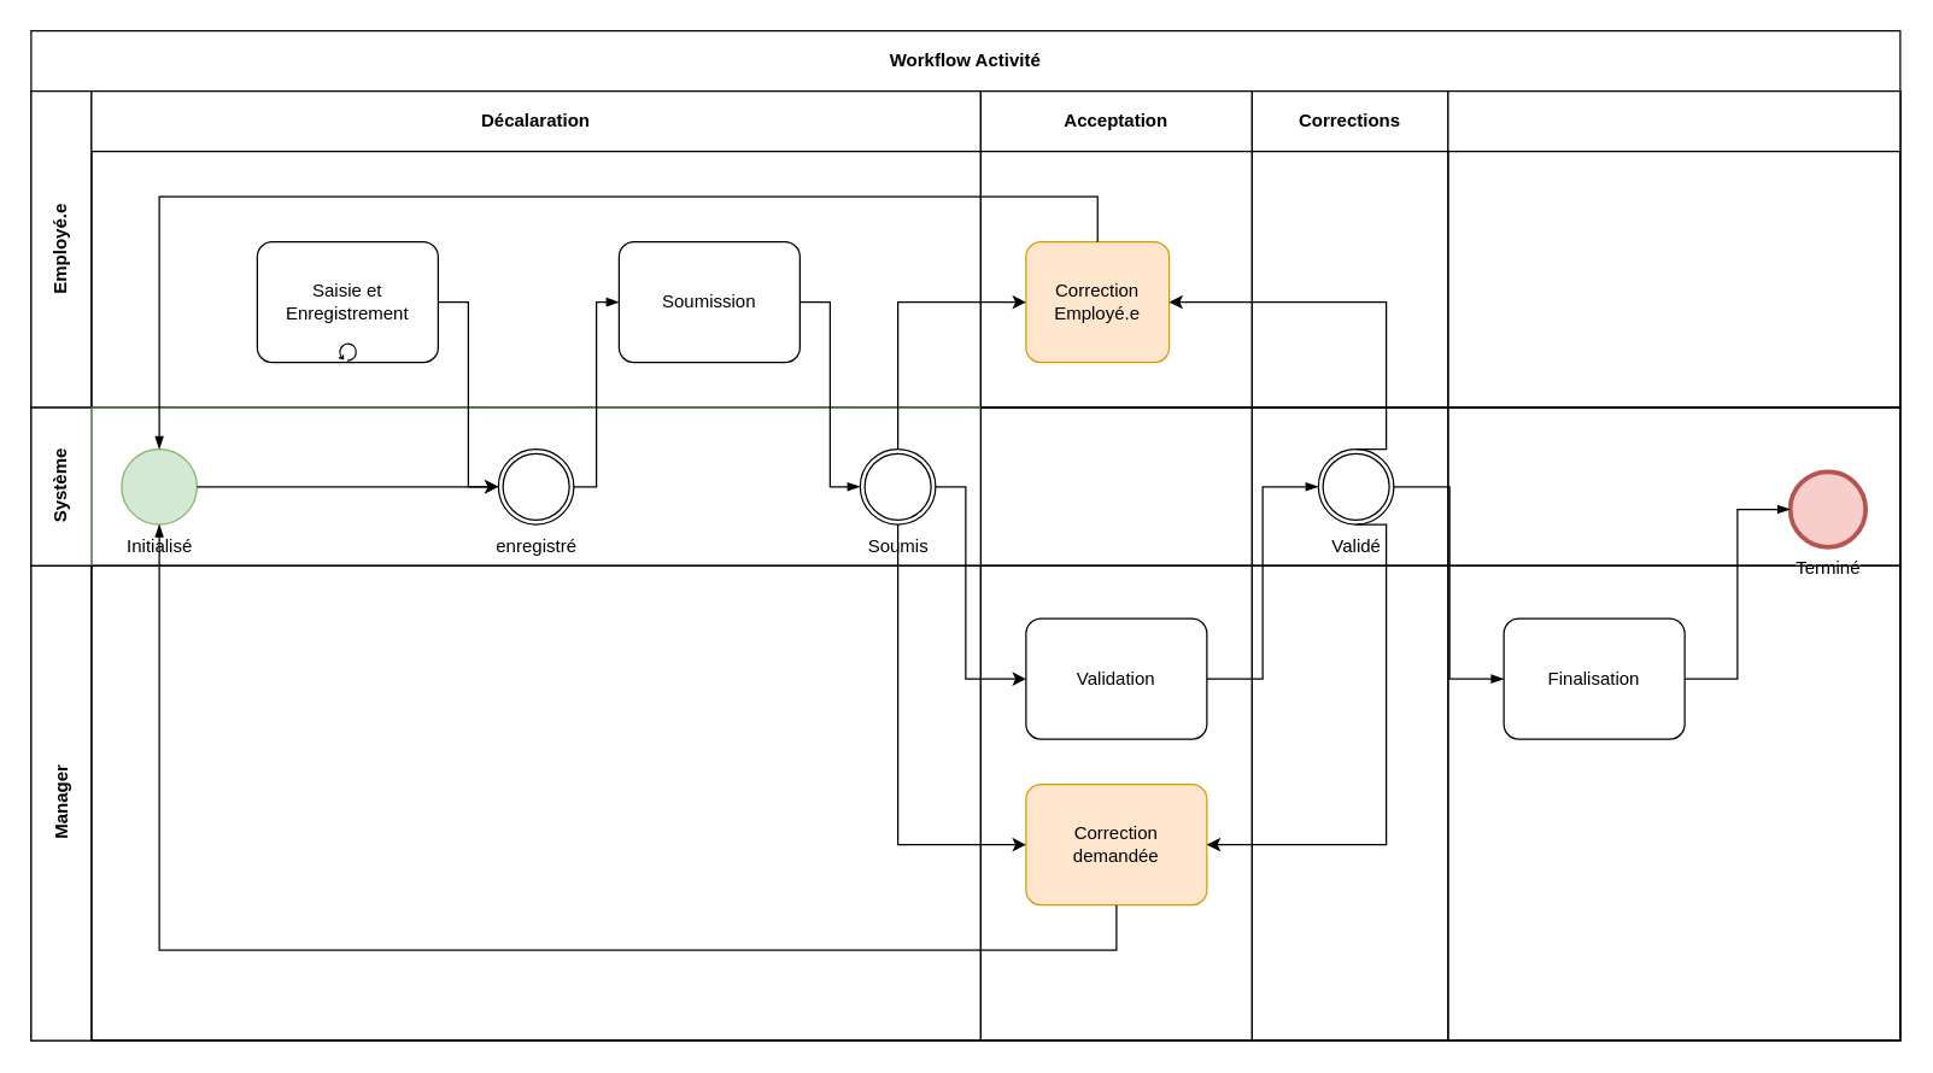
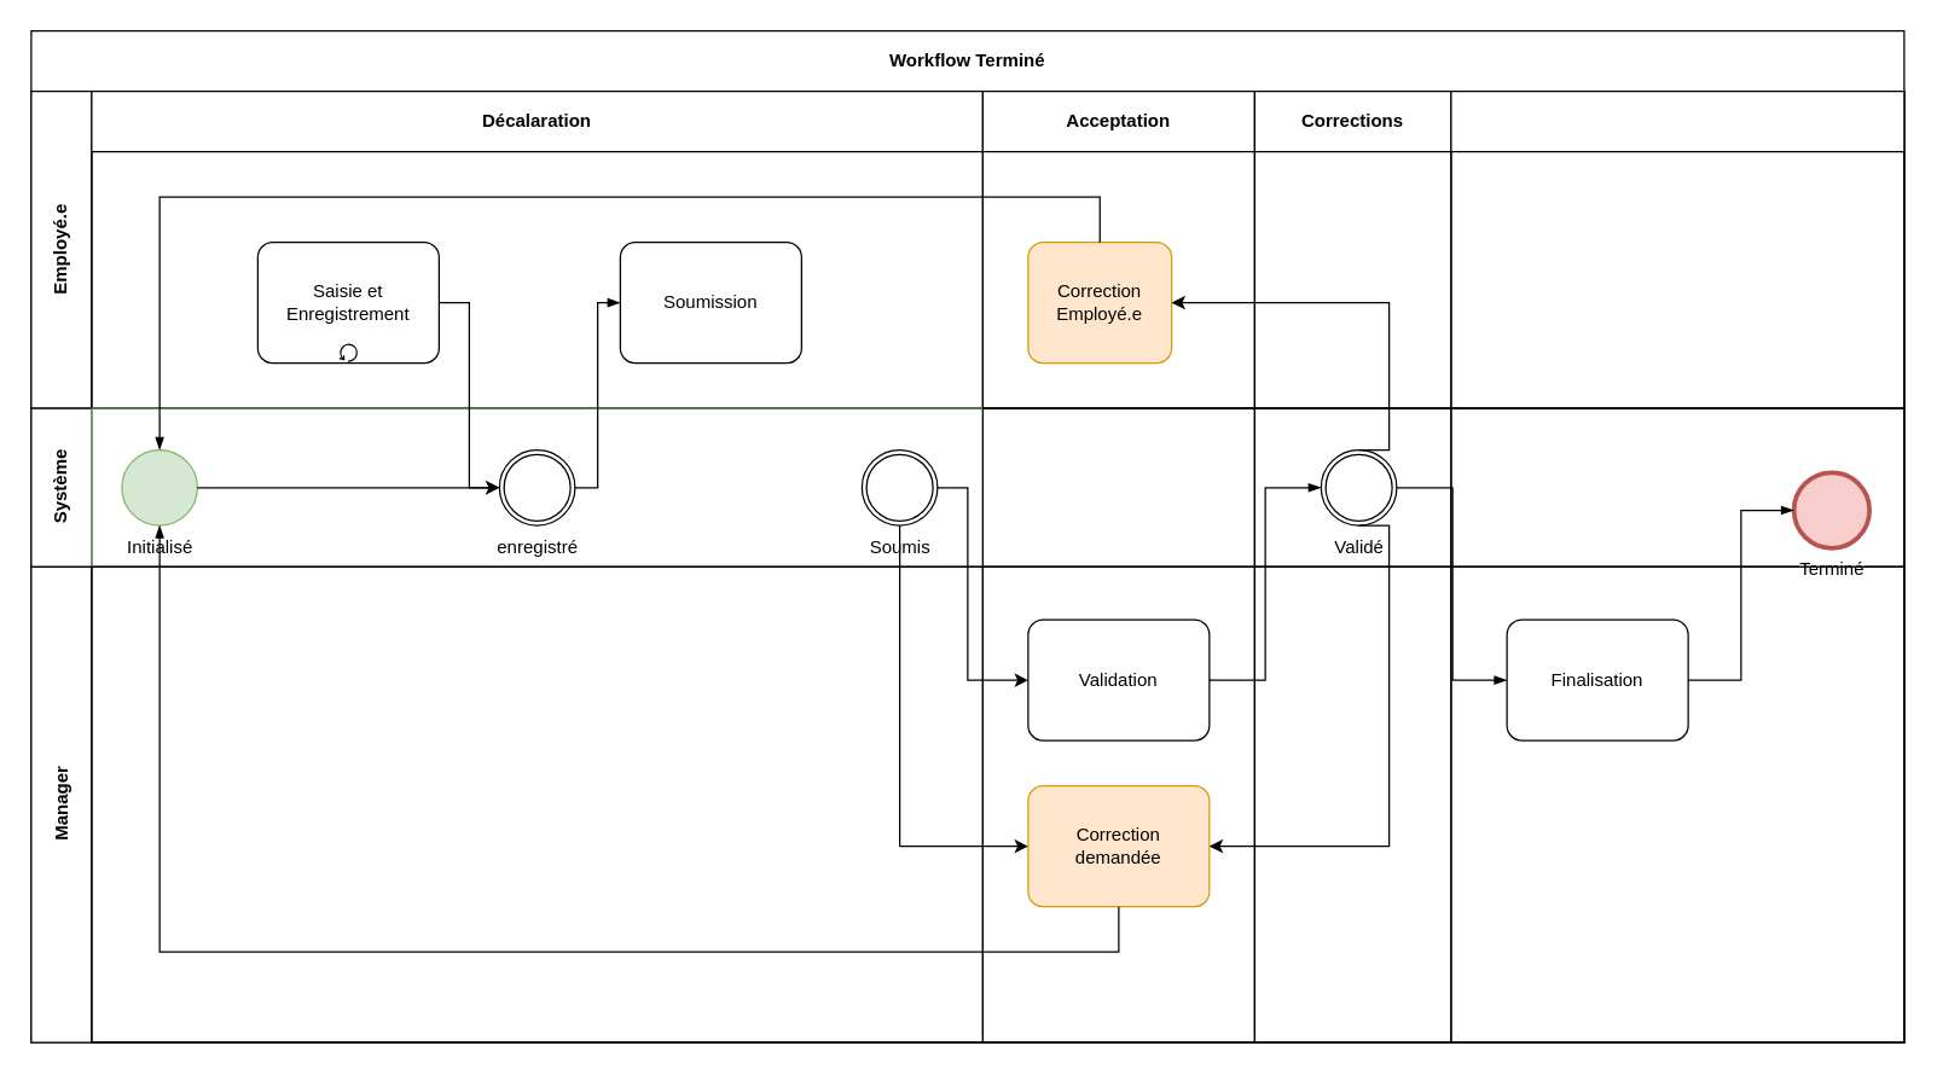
- <mxCell id="2" value="Workflow Activité" style="shape=table;childLayout=tableLayout;rowLines=0;columnLines=0;startSize=40;html=1;whiteSpace=wrap;collapsible=0;recursiveResize=0;expand=0;pointerEvents=0;fontStyle=1;align=center;" parent="1" vertex="1"><mxGeometry x="20" y="20" width="1240" height="670" as="geometry" /></mxCell>
+ <mxCell id="2" value="Workflow Terminé" style="shape=table;childLayout=tableLayout;rowLines=0;columnLines=0;startSize=40;html=1;whiteSpace=wrap;collapsible=0;recursiveResize=0;expand=0;pointerEvents=0;fontStyle=1;align=center;" parent="1" vertex="1"><mxGeometry x="20" y="20" width="1240" height="670" as="geometry" /></mxCell>
- <mxCell id="34" value="" style="edgeStyle=orthogonalEdgeStyle;rounded=0;orthogonalLoop=1;jettySize=auto;html=1;entryX=0;entryY=0.5;entryDx=0;entryDy=0;entryPerimeter=0;" edge="1" parent="2" source="15" target="8"><mxGeometry relative="1" as="geometry"><Array as="points"><mxPoint x="575" y="180" /></Array></mxGeometry></mxCell>
- <mxCell id="31" value="" style="edgeStyle=elbowEdgeStyle;fontSize=12;html=1;endArrow=blockThin;endFill=1;rounded=0;entryX=0;entryY=0.5;entryDx=0;entryDy=0;entryPerimeter=0;exitX=1;exitY=0.5;exitDx=0;exitDy=0;exitPerimeter=0;" edge="1" parent="2" source="6" target="15"><mxGeometry width="160" relative="1" as="geometry"><mxPoint x="430" y="696" as="sourcePoint" /><mxPoint x="300" y="731.0" as="targetPoint" /><Array as="points" /></mxGeometry></mxCell>
